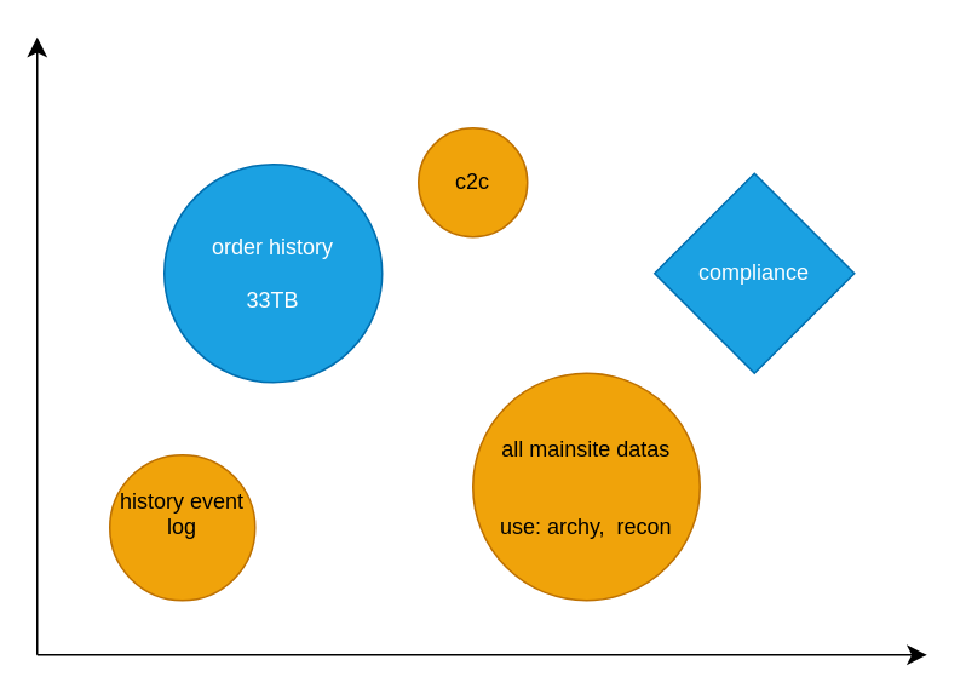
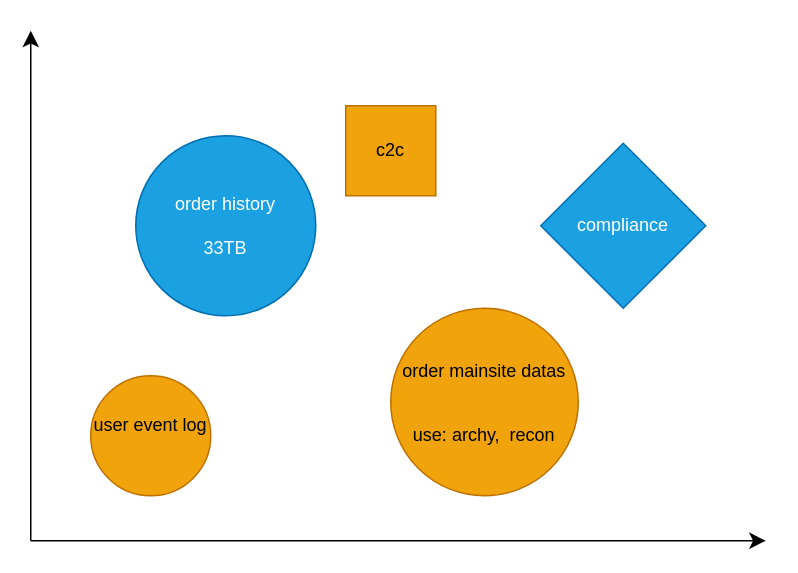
- <mxCell id="7" value="c2c" style="ellipse;whiteSpace=wrap;html=1;aspect=fixed;fillColor=#f0a30a;fontColor=#000000;strokeColor=#BD7000;" vertex="1" parent="1"><mxGeometry x="230" y="70" width="60" height="60" as="geometry" /></mxCell>
+ <mxCell id="7" value="c2c" style="whiteSpace=wrap;html=1;aspect=fixed;fillColor=#f0a30a;fontColor=#000000;strokeColor=#BD7000;rounded=0;" vertex="1" parent="1"><mxGeometry x="230" y="70" width="60" height="60" as="geometry" /></mxCell>
- <mxCell id="8" value="all mainsite datas&lt;br&gt;&lt;br&gt;&lt;br&gt;use: archy,&amp;nbsp; recon" style="ellipse;whiteSpace=wrap;html=1;aspect=fixed;fillColor=#f0a30a;fontColor=#000000;strokeColor=#BD7000;" vertex="1" parent="1"><mxGeometry x="260" y="205" width="125" height="125" as="geometry" /></mxCell>
+ <mxCell id="8" value="order mainsite datas&lt;br&gt;&lt;br&gt;&lt;br&gt;use: archy,&amp;nbsp; recon" style="ellipse;whiteSpace=wrap;html=1;aspect=fixed;fillColor=#f0a30a;fontColor=#000000;strokeColor=#BD7000;" vertex="1" parent="1"><mxGeometry x="260" y="205" width="125" height="125" as="geometry" /></mxCell>
- <mxCell id="5" value="history event log&lt;br&gt;&lt;br&gt;" style="ellipse;whiteSpace=wrap;html=1;aspect=fixed;fillColor=#f0a30a;fontColor=#000000;strokeColor=#BD7000;" vertex="1" parent="1"><mxGeometry x="60" y="250" width="80" height="80" as="geometry" /></mxCell>
+ <mxCell id="5" value="user event log&lt;br&gt;&lt;br&gt;" style="ellipse;whiteSpace=wrap;html=1;aspect=fixed;fillColor=#f0a30a;fontColor=#000000;strokeColor=#BD7000;" vertex="1" parent="1"><mxGeometry x="60" y="250" width="80" height="80" as="geometry" /></mxCell>
